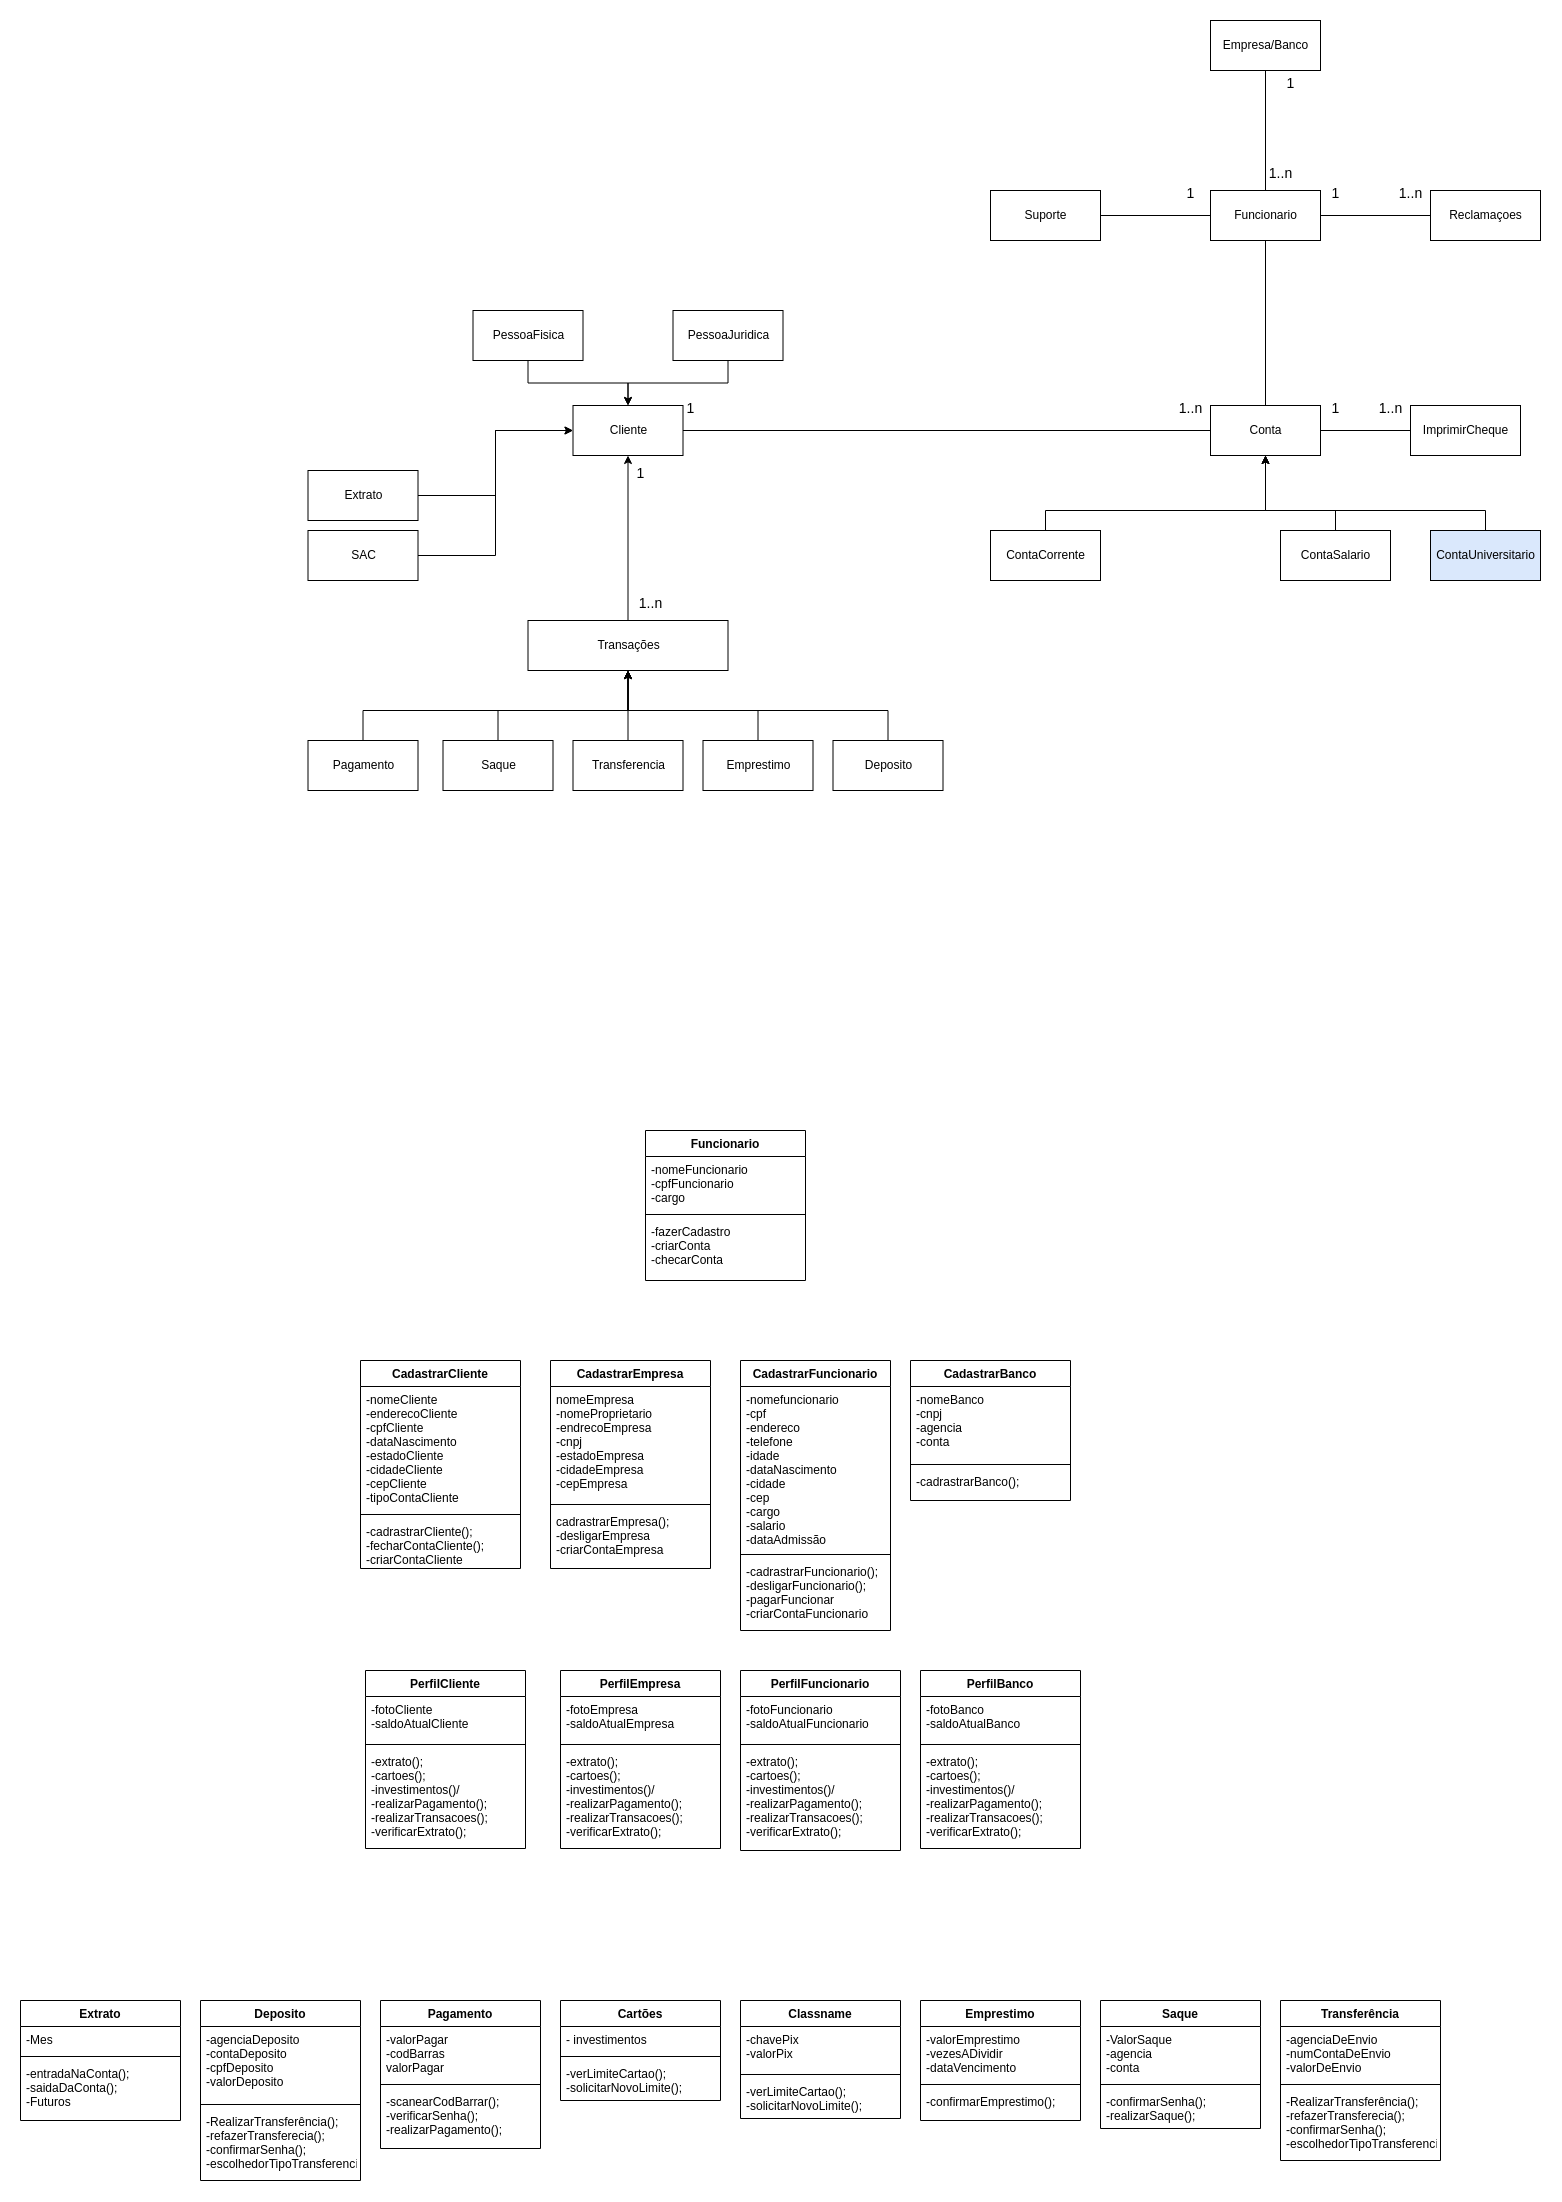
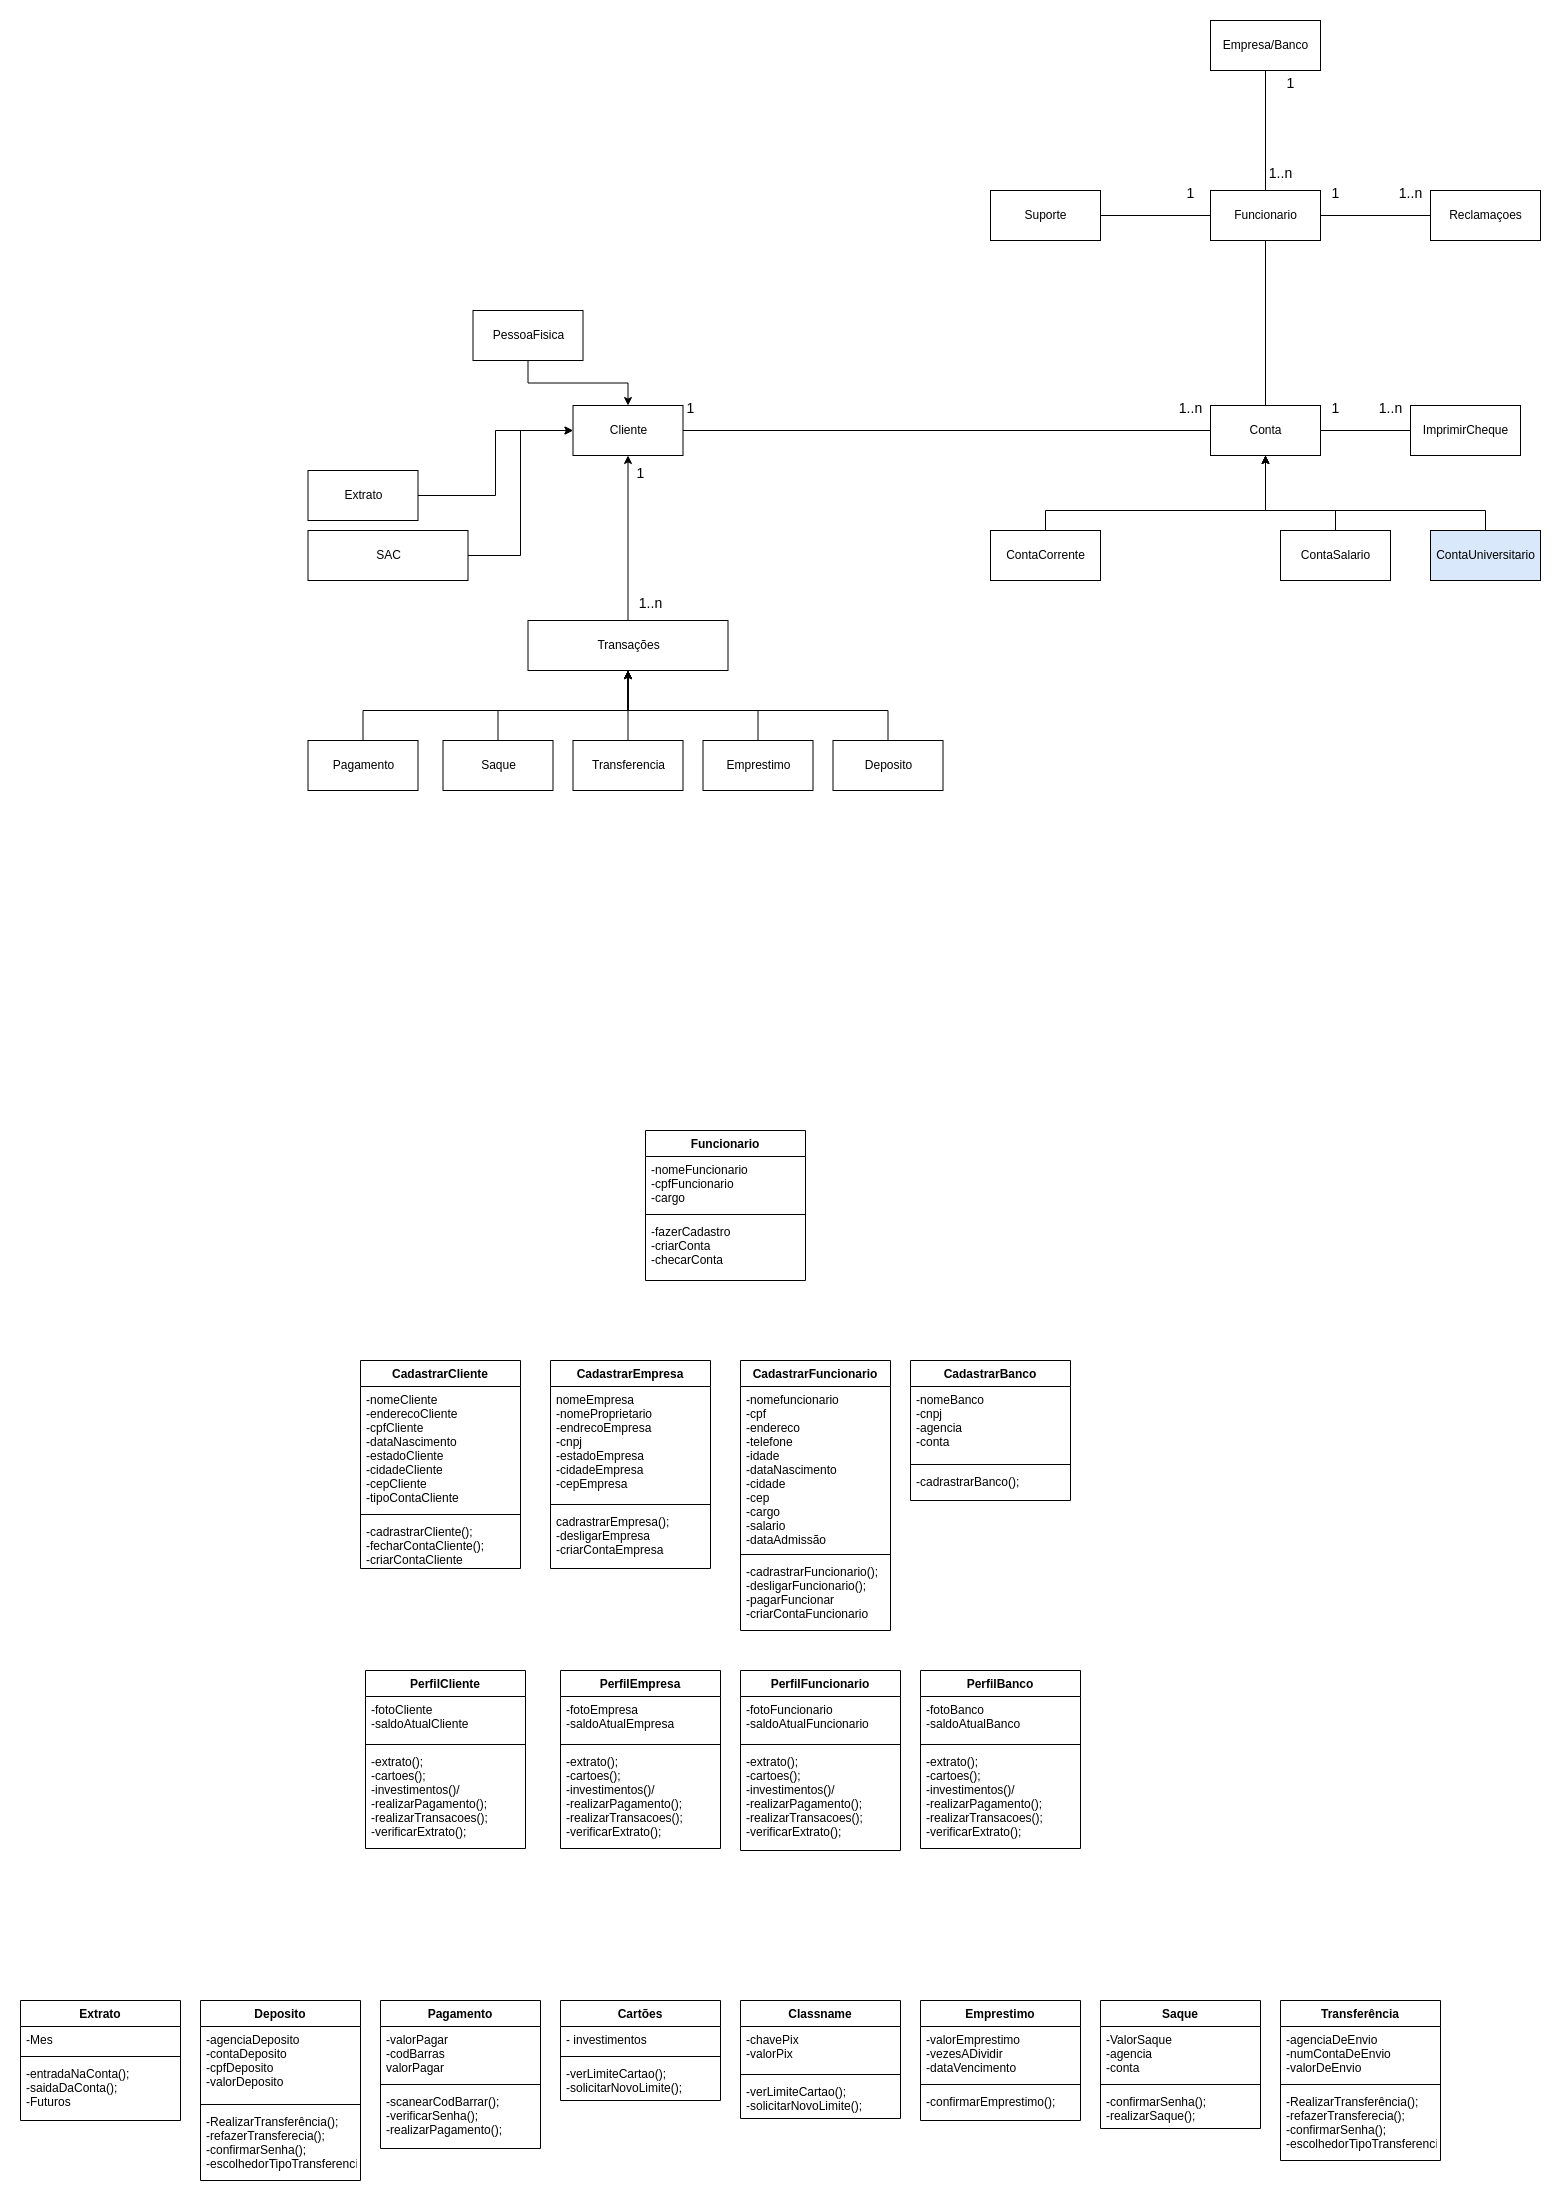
- <mxCell id="73" value="PessoaJuridica" style="html=1;" vertex="1" parent="1"><mxGeometry x="672.5" y="310" width="110" height="50" as="geometry" /></mxCell>
- <mxCell id="72" style="edgeStyle=orthogonalEdgeStyle;rounded=0;orthogonalLoop=1;jettySize=auto;html=1;" edge="1" parent="1" source="73" target="93"><mxGeometry relative="1" as="geometry" /></mxCell>
- <mxCell id="101" value="SAC" style="html=1;" vertex="1" parent="1"><mxGeometry x="307.5" y="530" width="110" height="50" as="geometry" /></mxCell>
+ <mxCell id="101" value="SAC" style="html=1;" vertex="1" parent="1"><mxGeometry x="307.5" y="530" width="160" height="50" as="geometry" /></mxCell>
